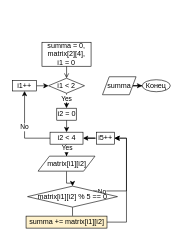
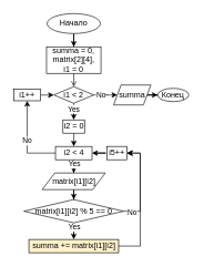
+ <mxCell id="3" value="Начало" style="ellipse;whiteSpace=wrap;html=1;" vertex="1" parent="1"><mxGeometry x="70" y="20" width="80" height="30" as="geometry" /></mxCell>
+ <mxCell id="2" style="edgeStyle=orthogonalEdgeStyle;rounded=0;orthogonalLoop=1;jettySize=auto;html=1;entryX=0.5;entryY=0;entryDx=0;entryDy=0;" edge="1" parent="1" source="3" target="5"><mxGeometry relative="1" as="geometry" /></mxCell>
+ <mxCell id="8" style="edgeStyle=orthogonalEdgeStyle;rounded=0;orthogonalLoop=1;jettySize=auto;html=1;entryX=0;entryY=0.5;entryDx=0;entryDy=0;" edge="1" parent="1" source="10" target="14"><mxGeometry relative="1" as="geometry" /></mxCell>
+ <mxCell id="9" value="No" style="edgeLabel;html=1;align=center;verticalAlign=middle;resizable=0;points=[];" vertex="1" connectable="0" parent="8"><mxGeometry x="-0.211" relative="1" as="geometry"><mxPoint x="-7.23" y="0.01" as="offset" /></mxGeometry></mxCell>
- <mxCell id="30" value="matrix[i1][i2] % 5 == 0" style="rhombus;whiteSpace=wrap;html=1;" vertex="1" parent="1"><mxGeometry x="45" y="310" width="150" height="35" as="geometry" /></mxCell>
+ <mxCell id="30" value="matrix[i1][i2] % 5 == 0" style="rhombus;whiteSpace=wrap;html=1;" vertex="1" parent="1"><mxGeometry x="35" y="300" width="150" height="35" as="geometry" /></mxCell>
